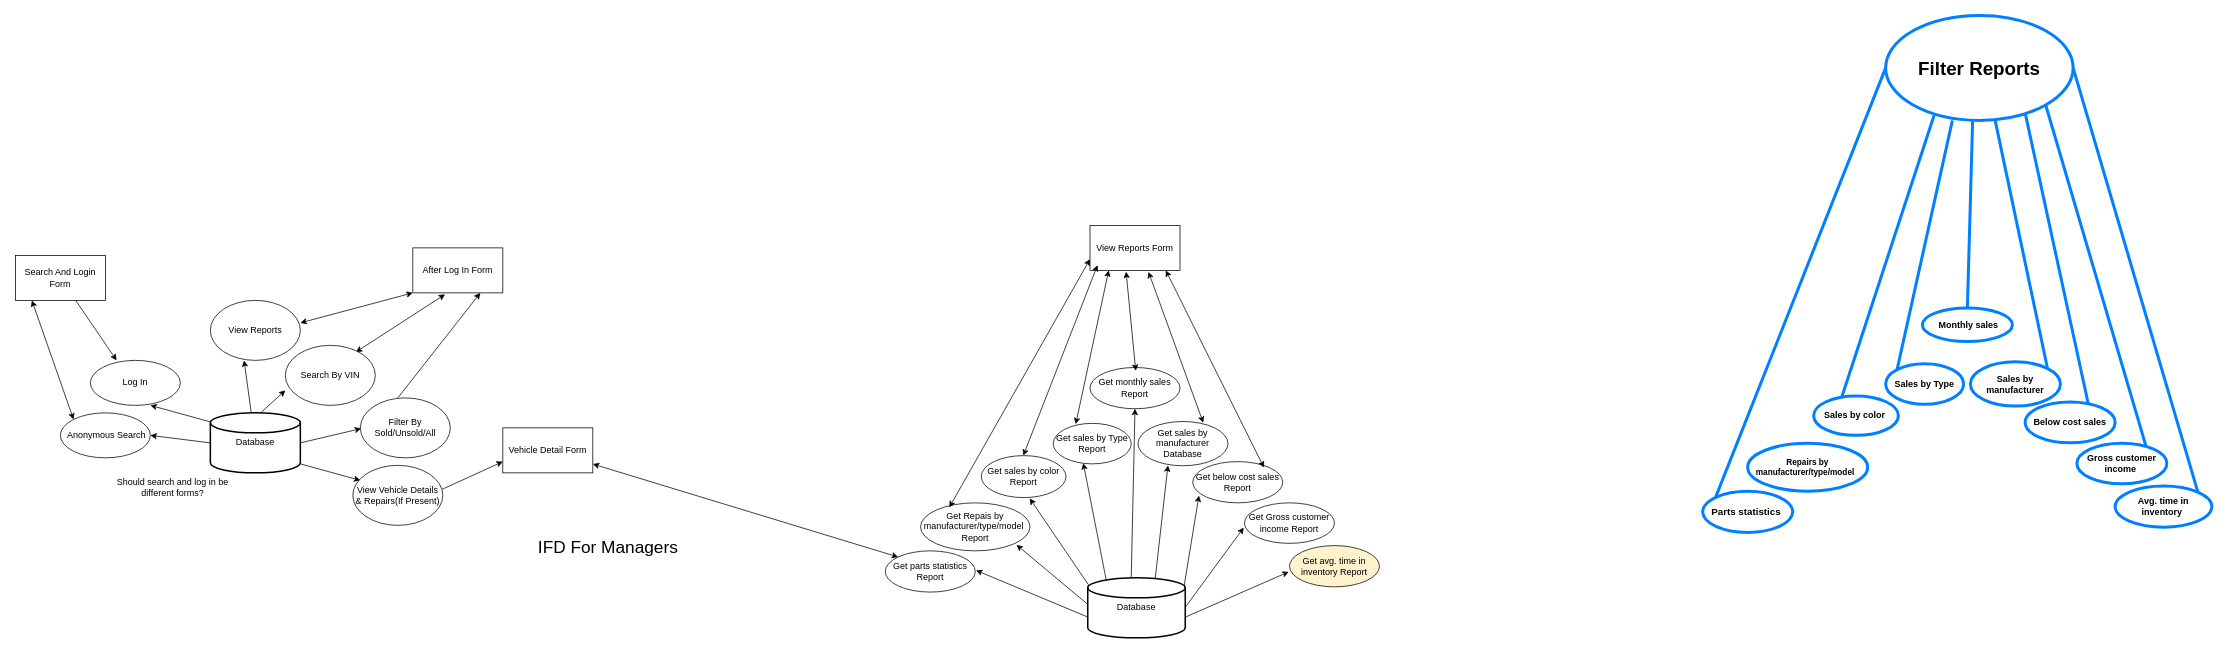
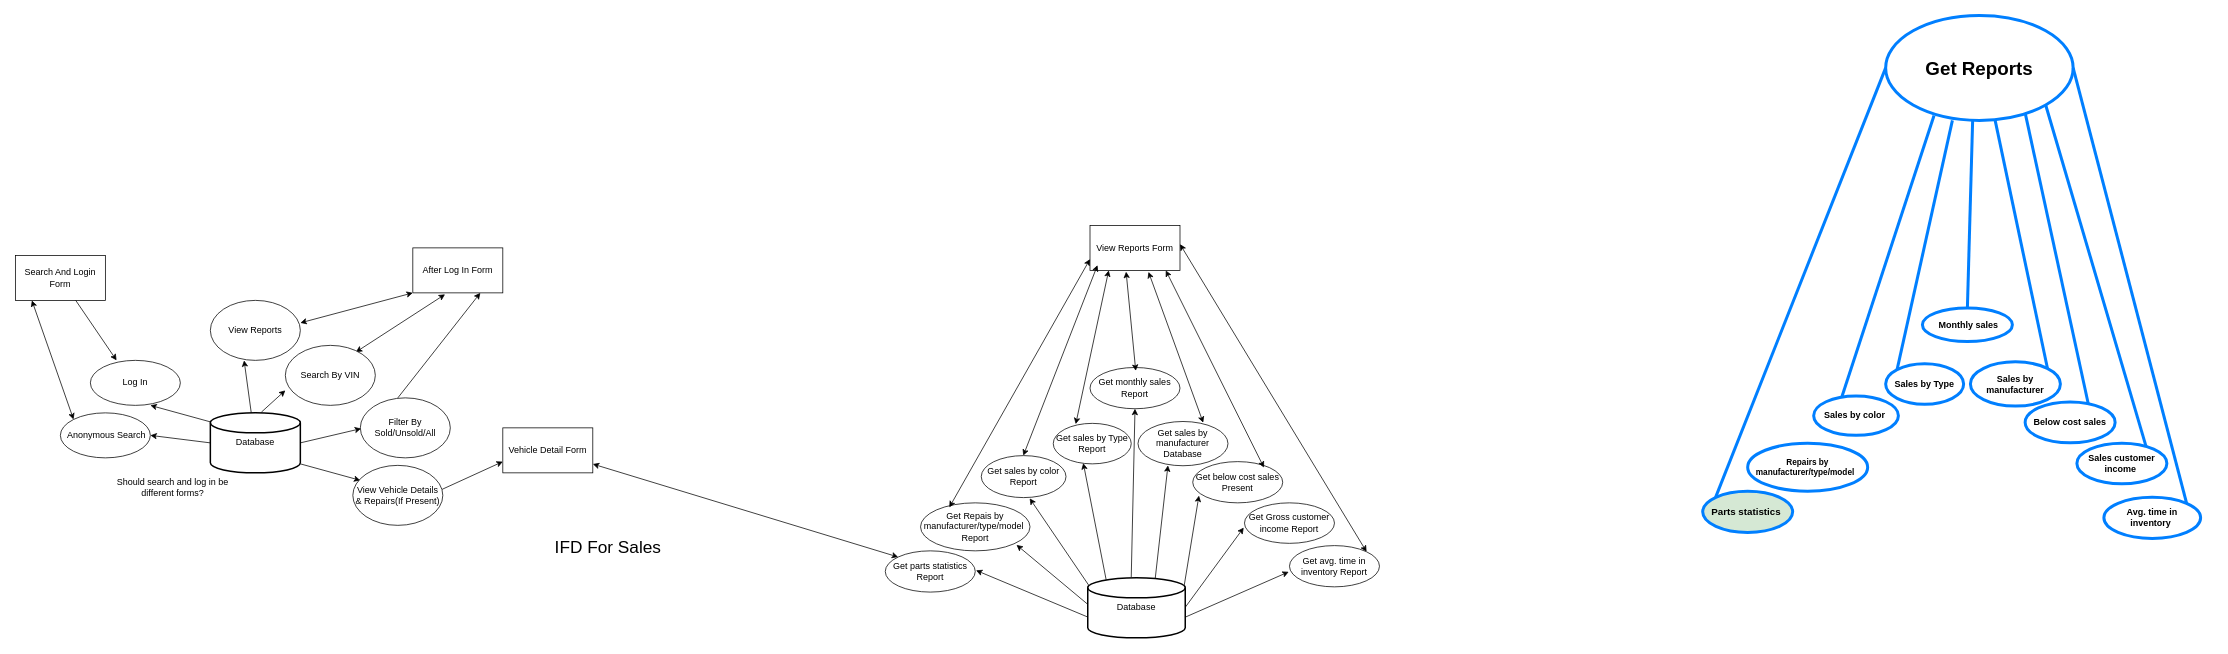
- <mxCell id="53" value="&lt;font style=&quot;font-size: 25px&quot;&gt;Filter Reports&lt;/font&gt;" style="ellipse;whiteSpace=wrap;html=1;align=center;strokeColor=#007FFF;strokeWidth=4;fontStyle=1;fontSize=10;" parent="1" vertex="1"><mxGeometry x="2514" y="20" width="250" height="140" as="geometry" /></mxCell>
+ <mxCell id="53" value="&lt;font style=&quot;font-size: 25px&quot;&gt;Get Reports&lt;/font&gt;" style="ellipse;whiteSpace=wrap;html=1;align=center;strokeColor=#007FFF;strokeWidth=4;fontStyle=1;fontSize=10;" parent="1" vertex="1"><mxGeometry x="2514" y="20" width="250" height="140" as="geometry" /></mxCell>
+ <mxCell id="45" value="" style="endArrow=classic;startArrow=classic;html=1;exitX=1;exitY=0;exitDx=0;exitDy=0;entryX=1;entryY=0.417;entryDx=0;entryDy=0;entryPerimeter=0;" parent="1" source="33" target="27" edge="1"><mxGeometry width="50" height="50" relative="1" as="geometry"><mxPoint x="1727" y="427" as="sourcePoint" /><mxPoint x="1721" y="295" as="targetPoint" /></mxGeometry></mxCell>
- <mxCell id="58" value="&lt;font style=&quot;font-size: 12px&quot;&gt;Gross customer income&amp;nbsp;&lt;/font&gt;" style="ellipse;whiteSpace=wrap;html=1;strokeColor=#007FFF;strokeWidth=4;fontStyle=1;fontSize=10;" parent="1" vertex="1"><mxGeometry x="2769" y="590.5" width="120" height="54" as="geometry" /></mxCell>
+ <mxCell id="58" value="&lt;font style=&quot;font-size: 12px&quot;&gt;Sales customer income&amp;nbsp;&lt;/font&gt;" style="ellipse;whiteSpace=wrap;html=1;strokeColor=#007FFF;strokeWidth=4;fontStyle=1;fontSize=10;" parent="1" vertex="1"><mxGeometry x="2769" y="590.5" width="120" height="54" as="geometry" /></mxCell>
- <mxCell id="32" value="Get below cost sales Report" style="ellipse;whiteSpace=wrap;html=1;" parent="1" vertex="1"><mxGeometry x="1590" y="615" width="120" height="55" as="geometry" /></mxCell>
+ <mxCell id="32" value="Get below cost sales Present" style="ellipse;whiteSpace=wrap;html=1;" parent="1" vertex="1"><mxGeometry x="1590" y="615" width="120" height="55" as="geometry" /></mxCell>
- <mxCell id="60" value="&lt;font style=&quot;font-size: 12px&quot;&gt;Avg. time in inventory&amp;nbsp;&lt;/font&gt;" style="ellipse;whiteSpace=wrap;html=1;strokeColor=#007FFF;strokeWidth=4;fontStyle=1;fontSize=10;" parent="1" vertex="1"><mxGeometry x="2820" y="647.5" width="129" height="55" as="geometry" /></mxCell>
+ <mxCell id="60" value="&lt;font style=&quot;font-size: 12px&quot;&gt;Avg. time in inventory&amp;nbsp;&lt;/font&gt;" style="ellipse;whiteSpace=wrap;html=1;strokeColor=#007FFF;strokeWidth=4;fontStyle=1;fontSize=10;" parent="1" vertex="1"><mxGeometry x="2805" y="662.5" width="129" height="55" as="geometry" /></mxCell>
- <mxCell id="62" value="&lt;b&gt;&lt;font style=&quot;font-size: 13px&quot;&gt;Parts statistics&amp;nbsp;&lt;/font&gt;&lt;/b&gt;" style="ellipse;whiteSpace=wrap;html=1;strokeColor=#007FFF;strokeWidth=4;" parent="1" vertex="1"><mxGeometry x="2270" y="654.5" width="120" height="55" as="geometry" /></mxCell>
+ <mxCell id="62" value="&lt;b&gt;&lt;font style=&quot;font-size: 13px&quot;&gt;Parts statistics&amp;nbsp;&lt;/font&gt;&lt;/b&gt;" style="ellipse;whiteSpace=wrap;html=1;strokeColor=#007FFF;strokeWidth=4;fillColor=#d5e8d4;" parent="1" vertex="1"><mxGeometry x="2270" y="654.5" width="120" height="55" as="geometry" /></mxCell>
- <mxCell id="3" value="&lt;span style=&quot;font-weight: normal&quot;&gt;&lt;font style=&quot;font-size: 23px&quot;&gt;IFD For Managers&lt;/font&gt;&lt;/span&gt;" style="text;strokeColor=none;fillColor=none;html=1;fontSize=24;fontStyle=1;verticalAlign=middle;align=center;" parent="1" vertex="1"><mxGeometry x="750" y="710" width="120" height="40" as="geometry" /></mxCell>
+ <mxCell id="3" value="&lt;span style=&quot;font-weight: normal&quot;&gt;&lt;font style=&quot;font-size: 23px&quot;&gt;IFD For Sales&lt;/font&gt;&lt;/span&gt;" style="text;strokeColor=none;fillColor=none;html=1;fontSize=24;fontStyle=1;verticalAlign=middle;align=center;" parent="1" vertex="1"><mxGeometry x="750" y="710" width="120" height="40" as="geometry" /></mxCell>
- <mxCell id="33" value="Get avg. time in inventory Report" style="ellipse;whiteSpace=wrap;html=1;fillColor=#fff2cc;" parent="1" vertex="1"><mxGeometry x="1719" y="727" width="120" height="55" as="geometry" /></mxCell>
+ <mxCell id="33" value="Get avg. time in inventory Report" style="ellipse;whiteSpace=wrap;html=1;" parent="1" vertex="1"><mxGeometry x="1719" y="727" width="120" height="55" as="geometry" /></mxCell>
